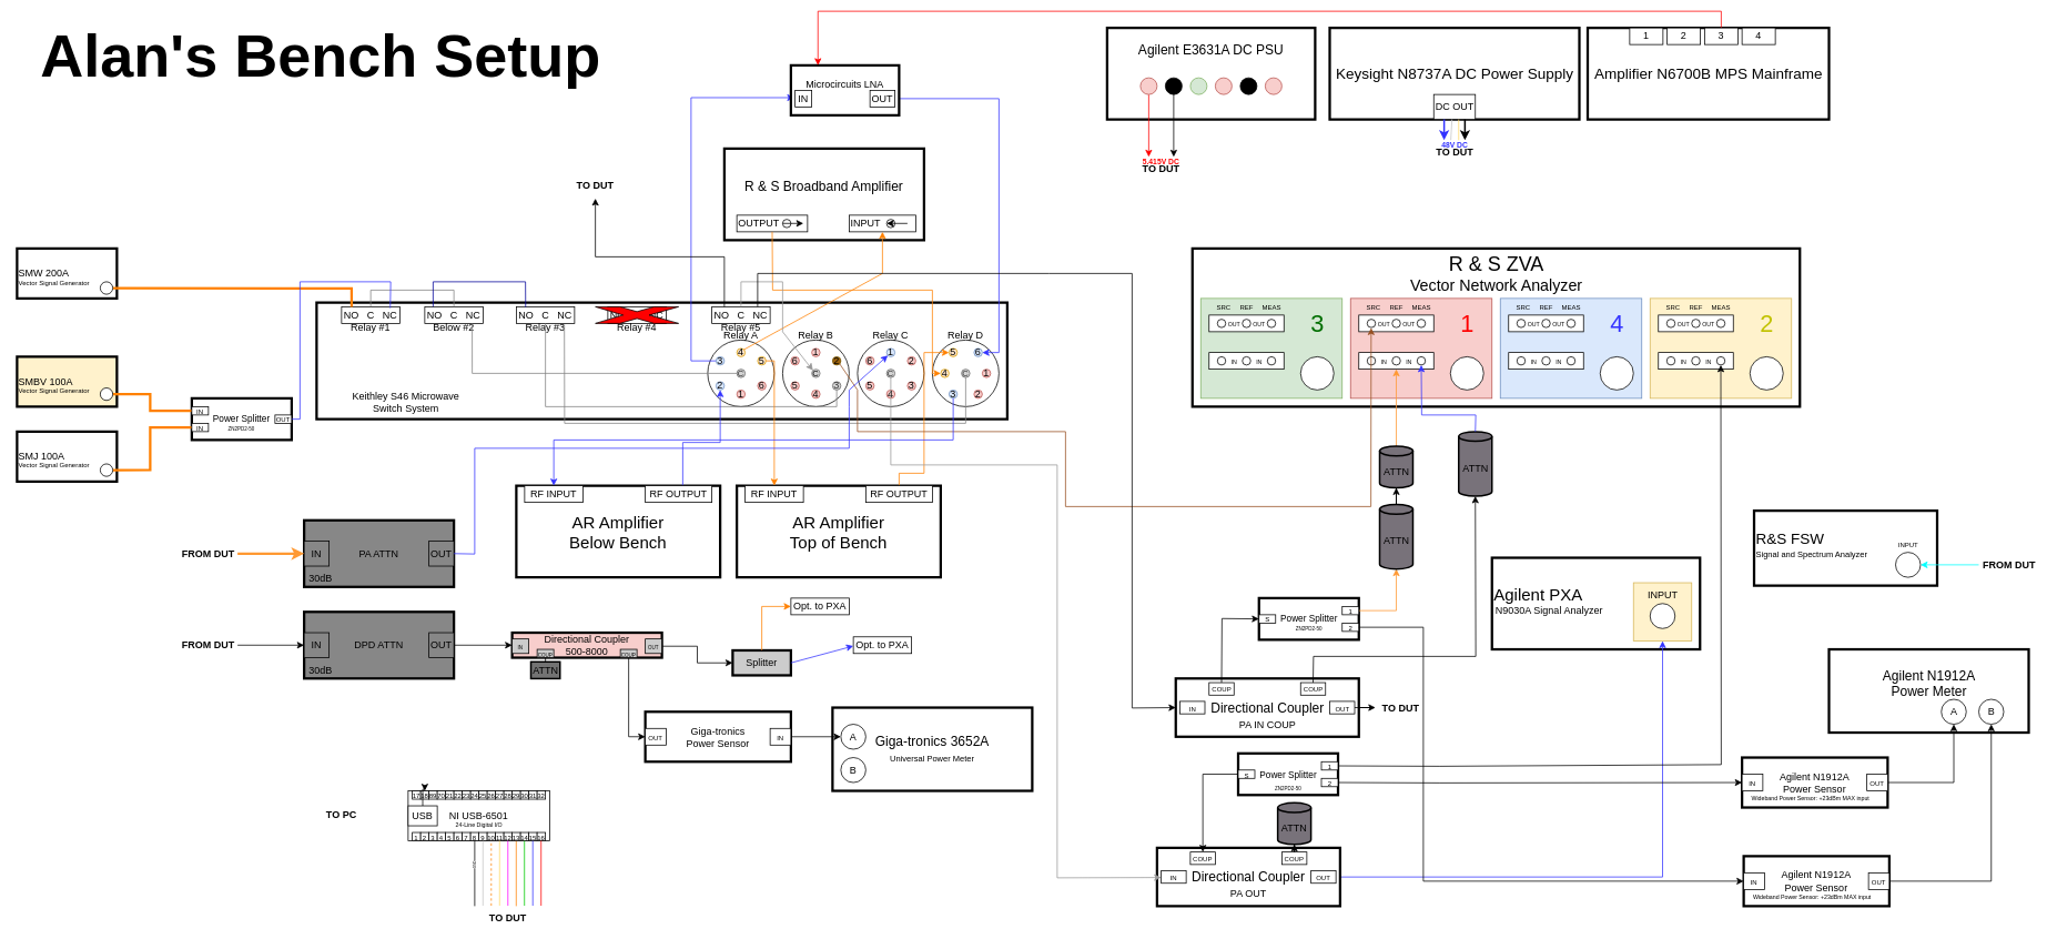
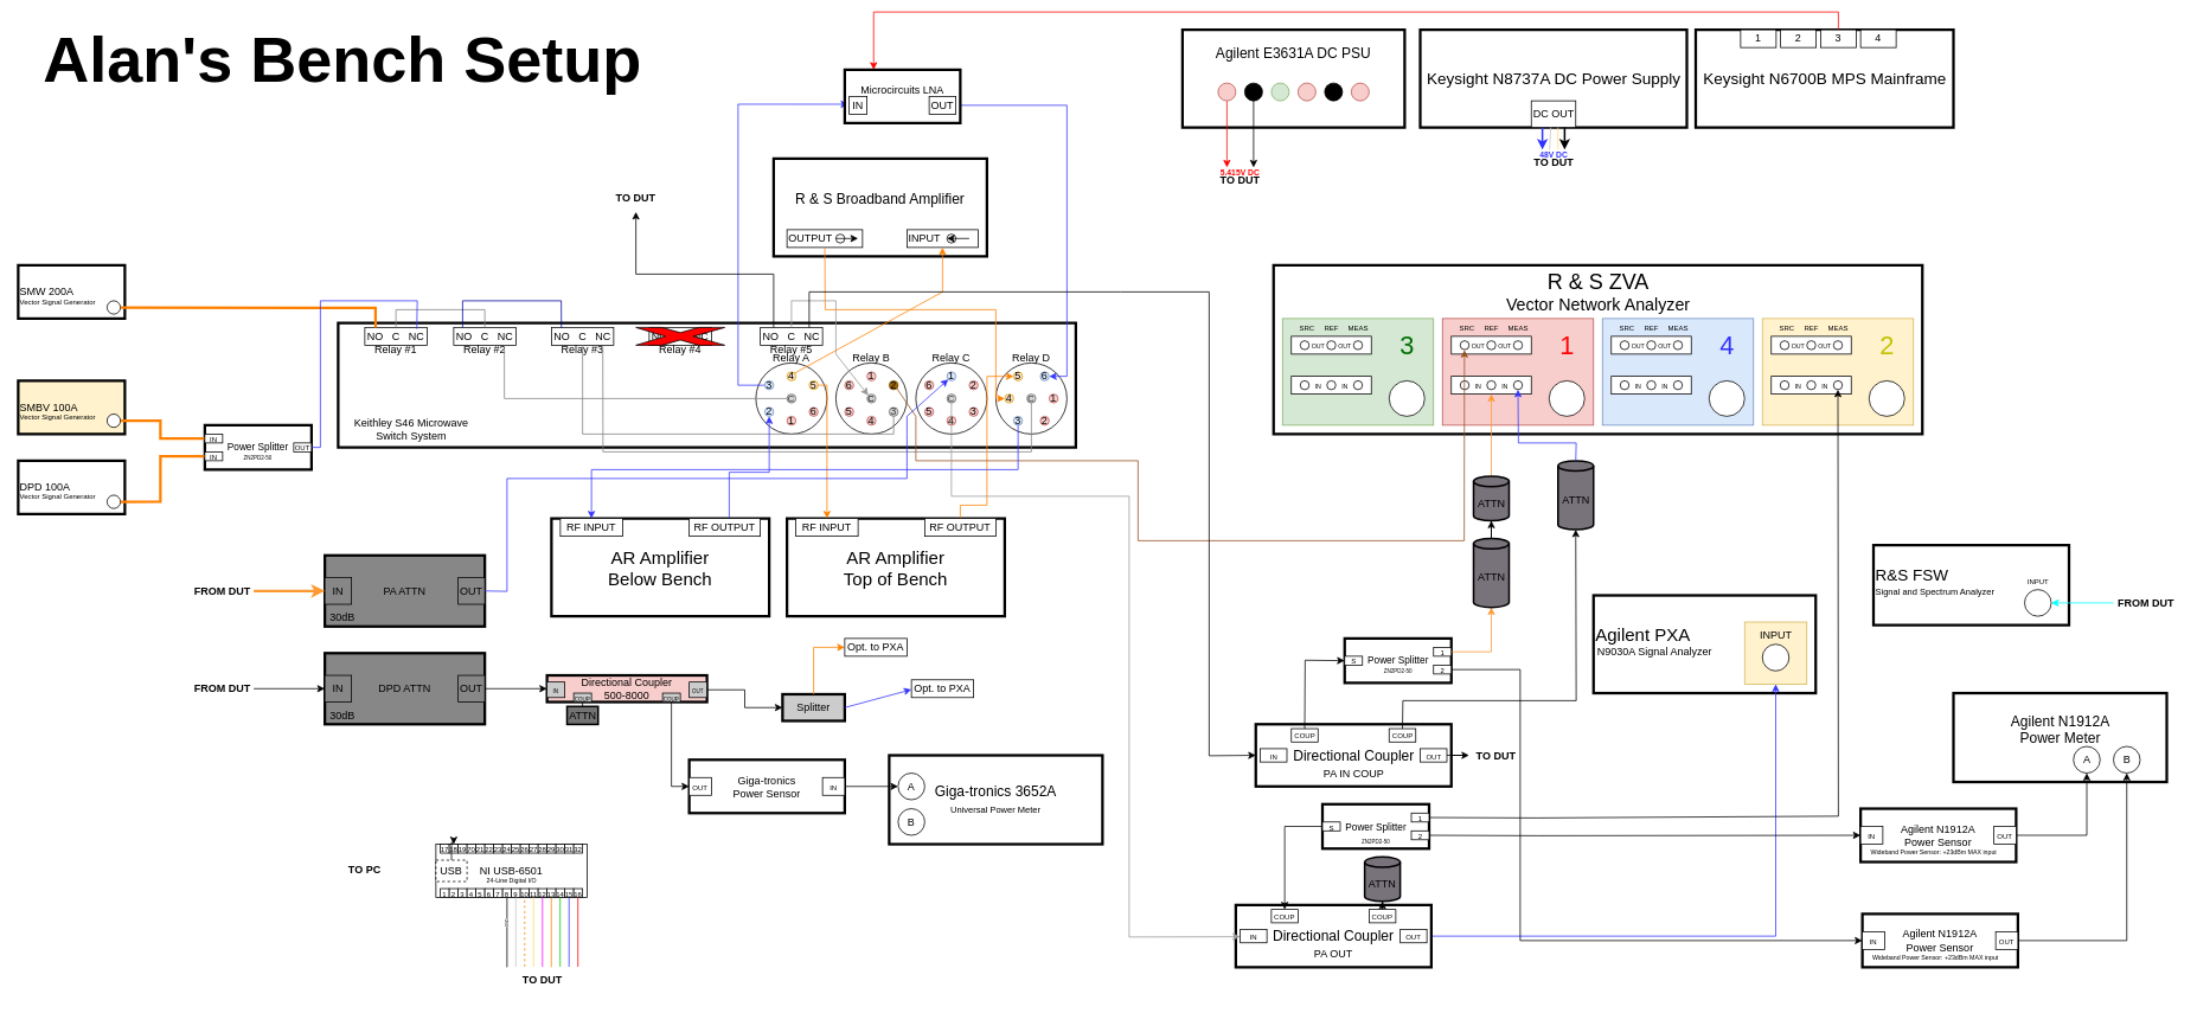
- <mxCell id="82" value="&lt;font style=&quot;font-size: 18px;&quot;&gt;Amplifier N6700B MPS Mainframe&lt;/font&gt;" style="rounded=0;whiteSpace=wrap;html=1;strokeWidth=3;" parent="1" vertex="1"><mxGeometry x="1907.5" y="33" width="290" height="110" as="geometry" /></mxCell>
+ <mxCell id="82" value="&lt;font style=&quot;font-size: 18px;&quot;&gt;Keysight N6700B MPS Mainframe&lt;/font&gt;" style="rounded=0;whiteSpace=wrap;html=1;strokeWidth=3;" parent="1" vertex="1"><mxGeometry x="1907.5" y="33" width="290" height="110" as="geometry" /></mxCell>
- <mxCell id="12" value="Below #2" style="text;html=1;strokeColor=none;fillColor=none;align=center;verticalAlign=middle;whiteSpace=wrap;rounded=0;" parent="1" vertex="1"><mxGeometry x="515" y="388" width="60" height="10" as="geometry" /></mxCell>
+ <mxCell id="12" value="Relay #2" style="text;html=1;strokeColor=none;fillColor=none;align=center;verticalAlign=middle;whiteSpace=wrap;rounded=0;" parent="1" vertex="1"><mxGeometry x="515" y="388" width="60" height="10" as="geometry" /></mxCell>
- <mxCell id="345" value="Keithley S46 Microwave Switch System" style="text;html=1;strokeColor=none;fillColor=none;align=center;verticalAlign=middle;whiteSpace=wrap;rounded=0;fontSize=12;fontFamily=Helvetica;fontColor=default;" parent="1" vertex="1"><mxGeometry x="410" y="468" width="155" height="30" as="geometry" /></mxCell>
+ <mxCell id="345" value="Keithley S46 Microwave Switch System" style="text;html=1;strokeColor=none;fillColor=none;align=center;verticalAlign=middle;whiteSpace=wrap;rounded=0;fontSize=12;fontFamily=Helvetica;fontColor=default;" parent="1" vertex="1"><mxGeometry x="385" y="468" width="155" height="30" as="geometry" /></mxCell>
- <mxCell id="2" value="SMJ 100A" style="rounded=0;whiteSpace=wrap;html=1;strokeWidth=3;align=left;" parent="1" vertex="1"><mxGeometry x="20" y="518" width="120" height="60" as="geometry" /></mxCell>
+ <mxCell id="2" value="DPD 100A" style="rounded=0;whiteSpace=wrap;html=1;strokeWidth=3;align=left;" parent="1" vertex="1"><mxGeometry x="20" y="518" width="120" height="60" as="geometry" /></mxCell>
- <mxCell id="307" value="&lt;font style=&quot;font-size: 8px;&quot;&gt;89&lt;/font&gt;" style="rounded=0;whiteSpace=wrap;html=1;fontFamily=Helvetica;fontSize=12;" parent="1" vertex="1"><mxGeometry x="515" y="949.54" width="10" height="10" as="geometry" /></mxCell>
+ <mxCell id="307" value="&lt;font style=&quot;font-size: 8px;&quot;&gt;19&lt;/font&gt;" style="rounded=0;whiteSpace=wrap;html=1;fontFamily=Helvetica;fontSize=12;" parent="1" vertex="1"><mxGeometry x="515" y="949.54" width="10" height="10" as="geometry" /></mxCell>
- <mxCell id="326" value="USB" style="rounded=0;whiteSpace=wrap;html=1;fontFamily=Helvetica;fontSize=12;" parent="1" vertex="1"><mxGeometry x="490" y="967.54" width="35" height="24" as="geometry" /></mxCell>
+ <mxCell id="326" value="USB" style="rounded=0;whiteSpace=wrap;html=1;fontFamily=Helvetica;fontSize=12;dashed=1;" parent="1" vertex="1"><mxGeometry x="490" y="967.54" width="35" height="24" as="geometry" /></mxCell>
